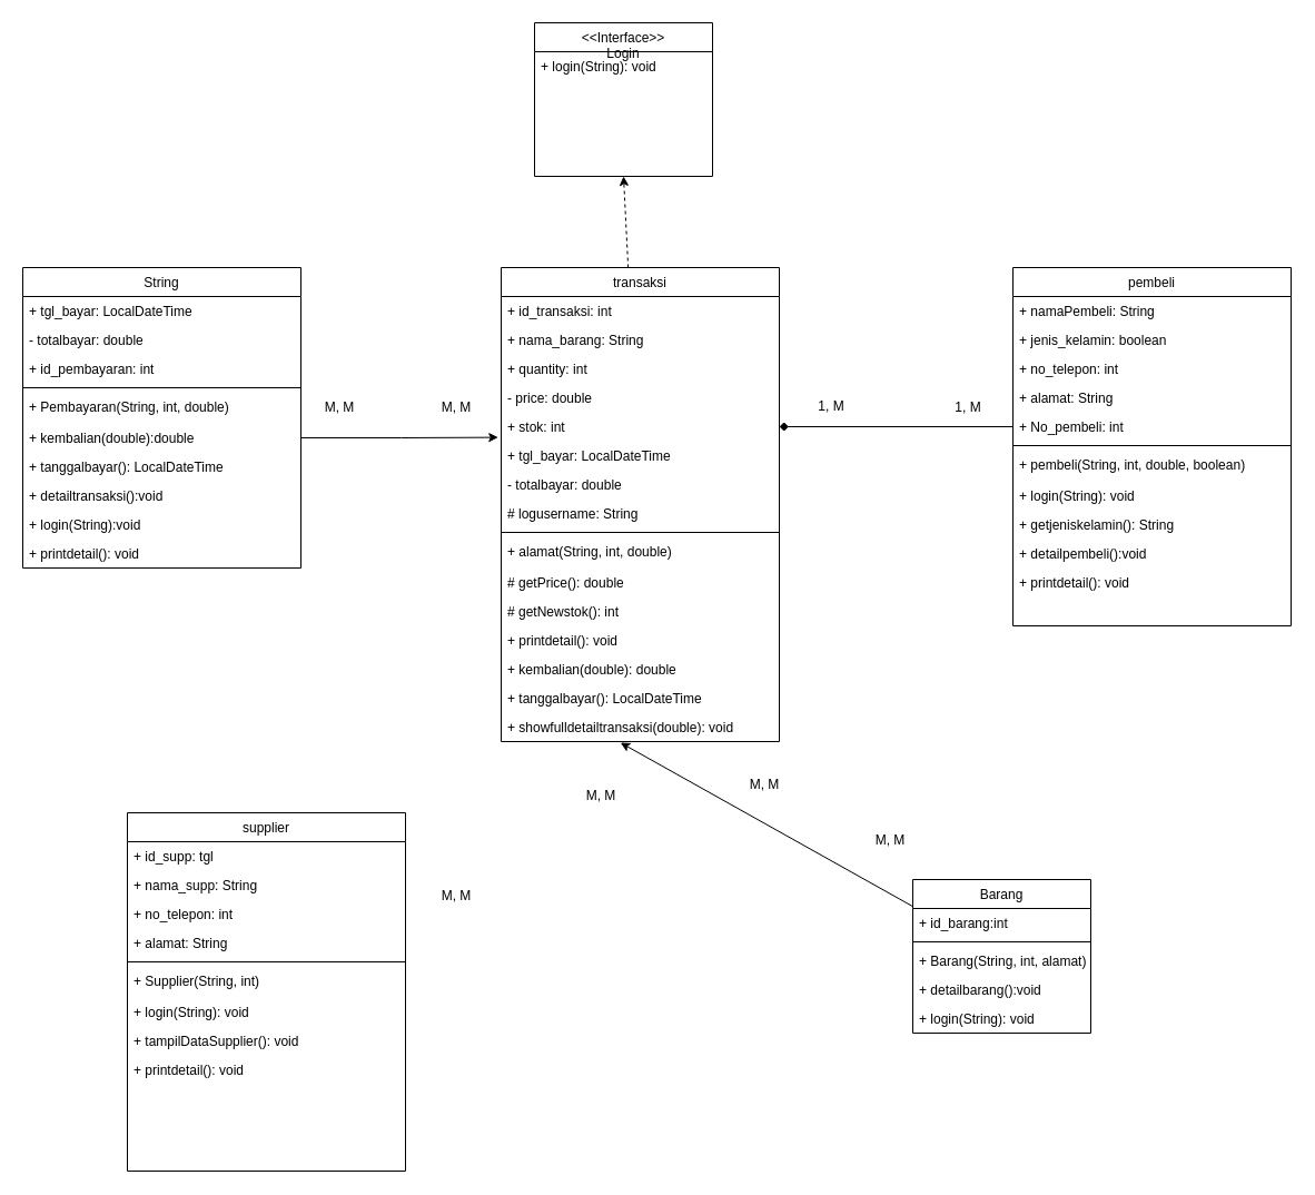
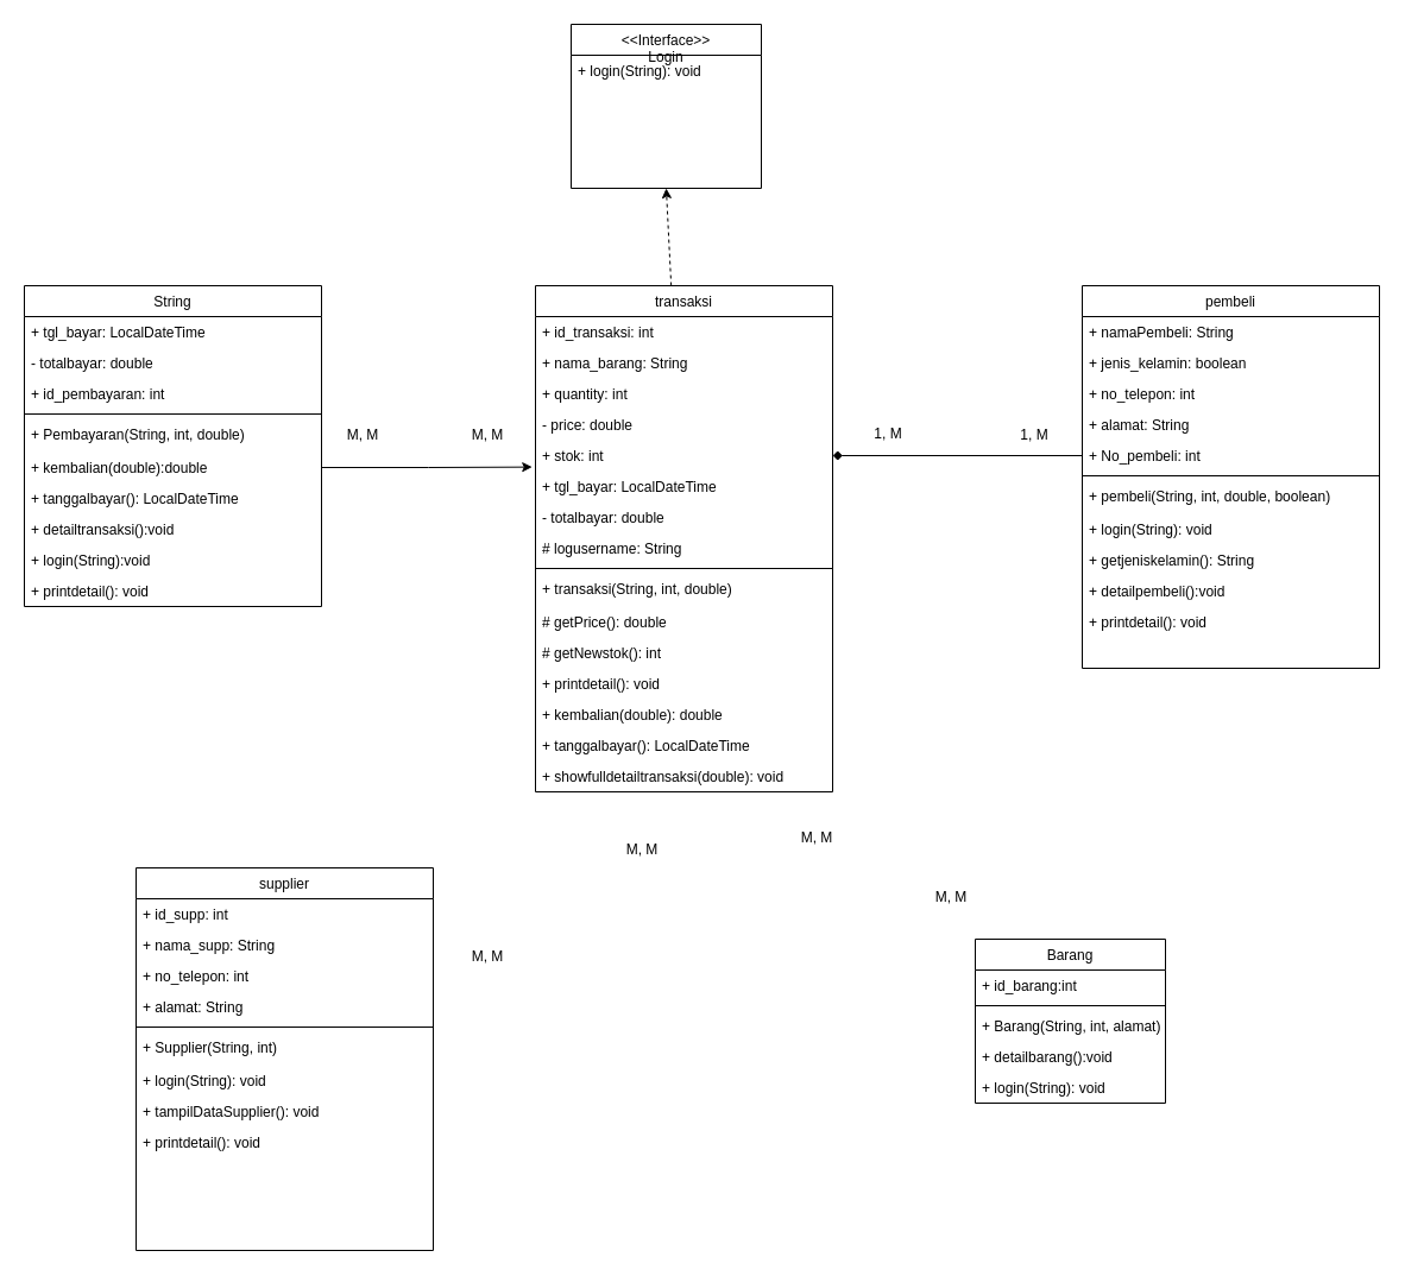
- <mxCell id="55" value="+ alamat(String, int, double)" style="text;align=left;verticalAlign=top;spacingLeft=4;spacingRight=4;overflow=hidden;rotatable=0;points=[[0,0.5],[1,0.5]];portConstraint=eastwest;fontStyle=0" vertex="1" parent="45"><mxGeometry y="242" width="250" height="28" as="geometry" /></mxCell>
+ <mxCell id="55" value="+ transaksi(String, int, double)" style="text;align=left;verticalAlign=top;spacingLeft=4;spacingRight=4;overflow=hidden;rotatable=0;points=[[0,0.5],[1,0.5]];portConstraint=eastwest;fontStyle=0" vertex="1" parent="45"><mxGeometry y="242" width="250" height="28" as="geometry" /></mxCell>
- <mxCell id="2" style="rounded=0;orthogonalLoop=1;jettySize=auto;html=1;entryX=0.429;entryY=1.038;entryDx=0;entryDy=0;entryPerimeter=0;" edge="1" parent="1" source="3" target="61"><mxGeometry relative="1" as="geometry" /></mxCell>
- <mxCell id="35" value="+ id_supp: tgl" style="text;align=left;verticalAlign=top;spacingLeft=4;spacingRight=4;overflow=hidden;rotatable=0;points=[[0,0.5],[1,0.5]];portConstraint=eastwest;" vertex="1" parent="34"><mxGeometry y="26" width="250" height="26" as="geometry" /></mxCell>
+ <mxCell id="35" value="+ id_supp: int" style="text;align=left;verticalAlign=top;spacingLeft=4;spacingRight=4;overflow=hidden;rotatable=0;points=[[0,0.5],[1,0.5]];portConstraint=eastwest;" vertex="1" parent="34"><mxGeometry y="26" width="250" height="26" as="geometry" /></mxCell>
